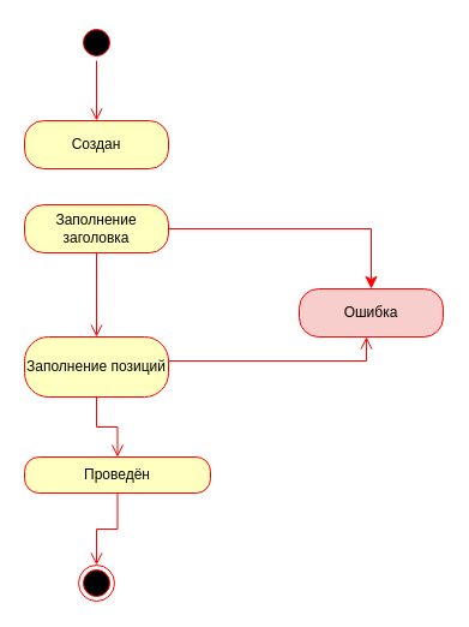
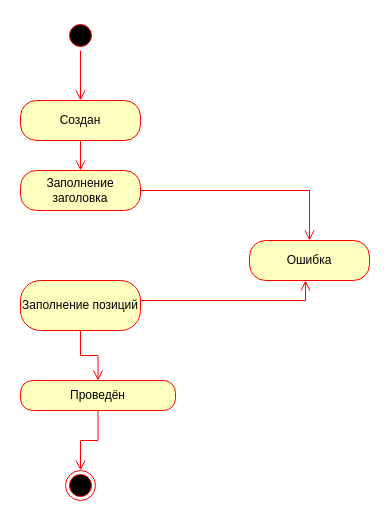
+ <mxCell id="6" value="" style="edgeStyle=orthogonalEdgeStyle;html=1;verticalAlign=bottom;endArrow=open;endSize=8;strokeColor=#ff0000;rounded=0;" edge="1" source="5" parent="1" target="7"><mxGeometry relative="1" as="geometry"><mxPoint x="80" y="200" as="targetPoint" /></mxGeometry></mxCell>
- <mxCell id="14" value="" style="edgeStyle=orthogonalEdgeStyle;html=1;verticalAlign=bottom;endArrow=classic;endSize=8;strokeColor=#ff0000;rounded=0;" edge="1" parent="1" source="7" target="13"><mxGeometry relative="1" as="geometry"><mxPoint x="90" y="290" as="targetPoint" /><mxPoint x="90" y="240" as="sourcePoint" /></mxGeometry></mxCell>
+ <mxCell id="14" value="" style="edgeStyle=orthogonalEdgeStyle;html=1;verticalAlign=bottom;endArrow=open;endSize=8;strokeColor=#ff0000;rounded=0;" edge="1" parent="1" source="7" target="13"><mxGeometry relative="1" as="geometry"><mxPoint x="90" y="290" as="targetPoint" /><mxPoint x="90" y="240" as="sourcePoint" /></mxGeometry></mxCell>
- <mxCell id="9" value="" style="edgeStyle=orthogonalEdgeStyle;html=1;verticalAlign=bottom;endArrow=open;endSize=8;strokeColor=#ff0000;rounded=0;" edge="1" parent="1" source="7" target="8"><mxGeometry relative="1" as="geometry"><mxPoint x="90" y="220" as="targetPoint" /><mxPoint x="90" y="150" as="sourcePoint" /></mxGeometry></mxCell>
- <mxCell id="13" value="Ошибка" style="rounded=1;whiteSpace=wrap;html=1;arcSize=40;fontColor=#000000;fillColor=#f8cecc;strokeColor=#ff0000;" vertex="1" parent="1"><mxGeometry x="249" y="240" width="120" height="40" as="geometry" /></mxCell>
+ <mxCell id="13" value="Ошибка" style="rounded=1;whiteSpace=wrap;html=1;arcSize=40;fontColor=#000000;fillColor=#ffffc0;strokeColor=#ff0000;" vertex="1" parent="1"><mxGeometry x="249" y="240" width="120" height="40" as="geometry" /></mxCell>
